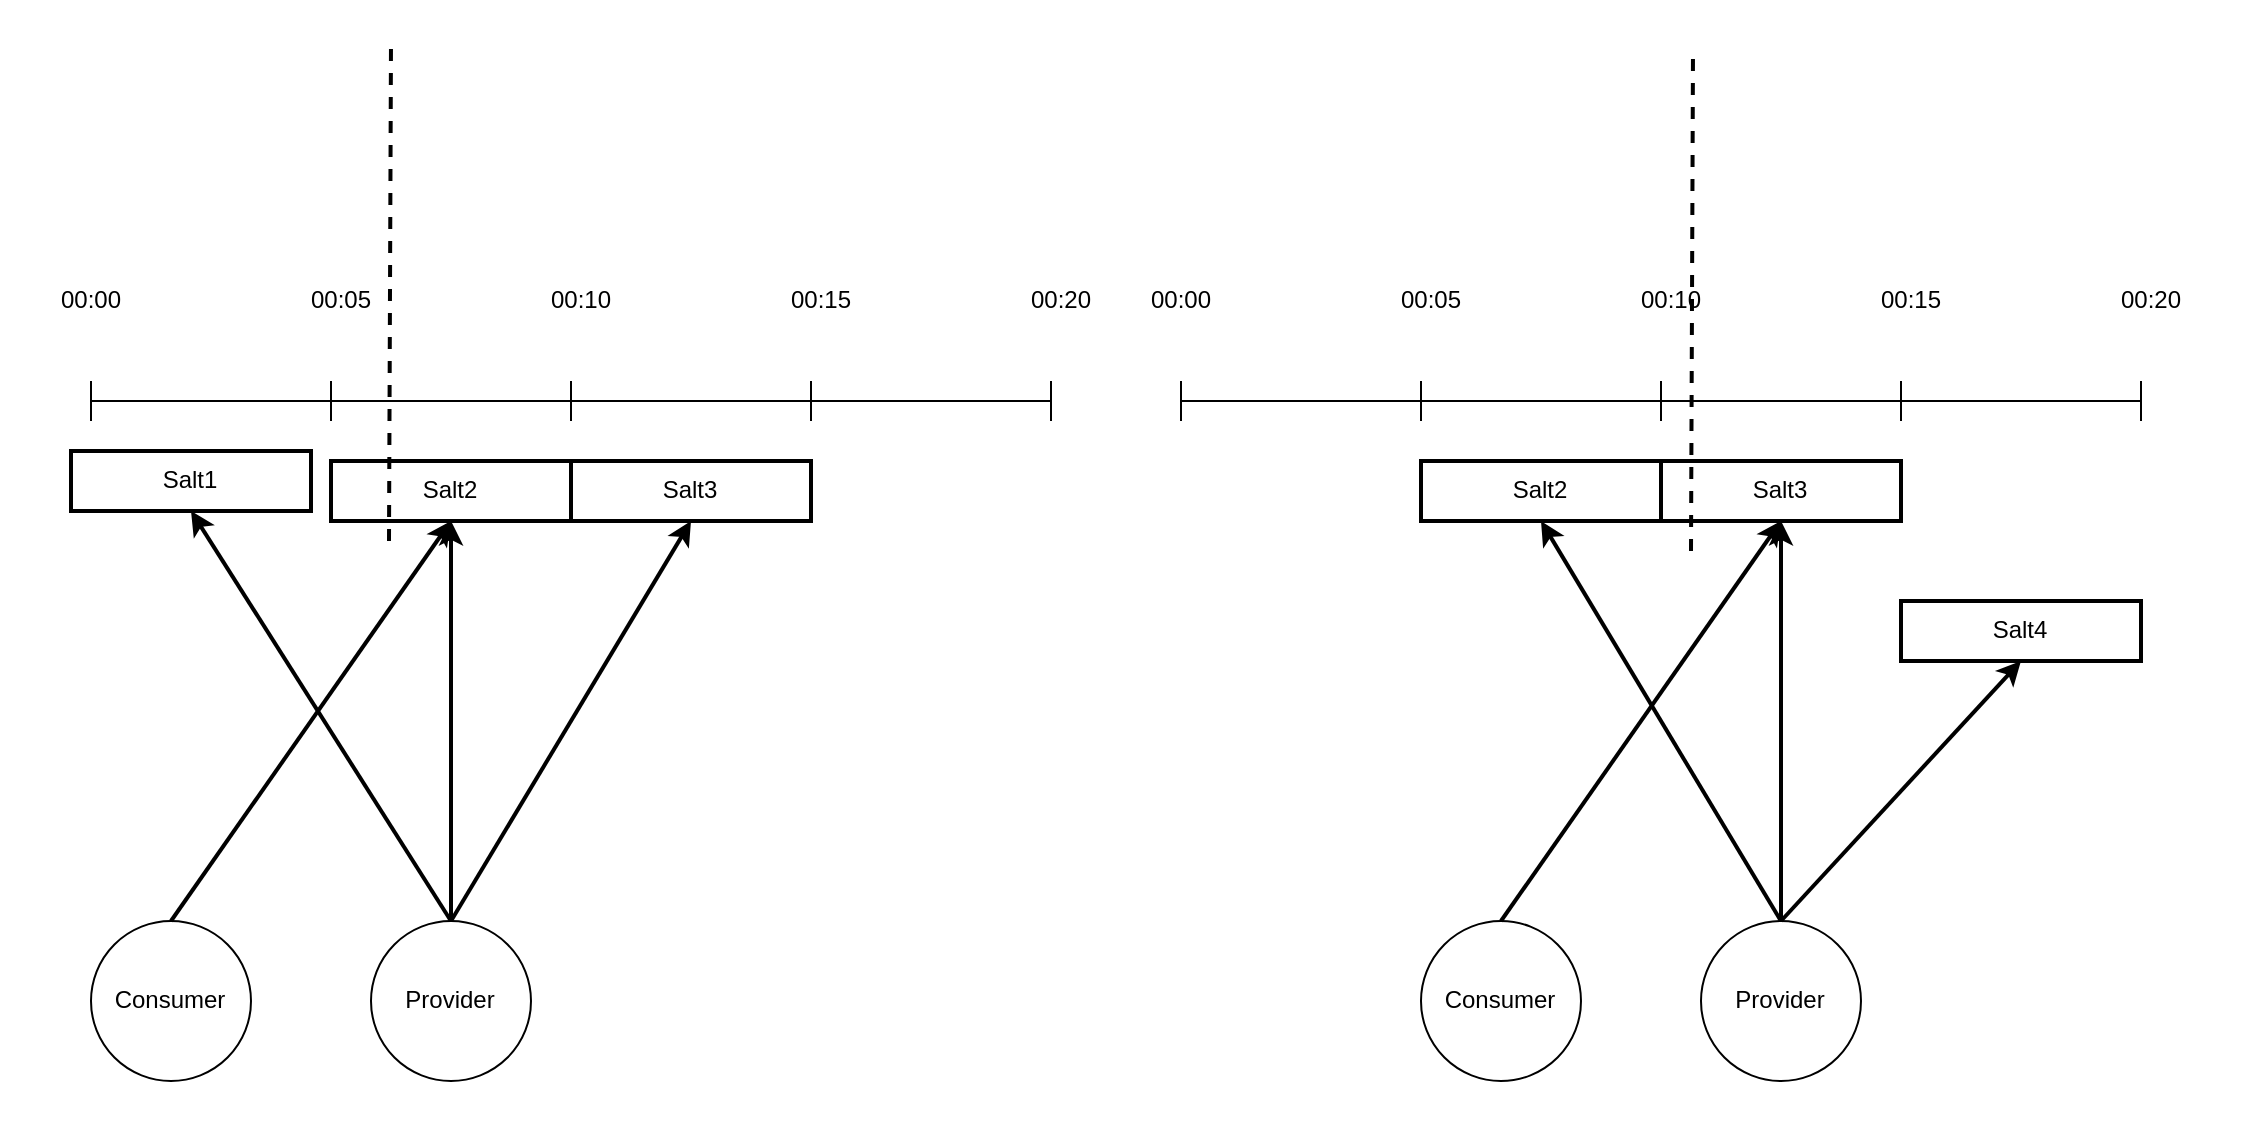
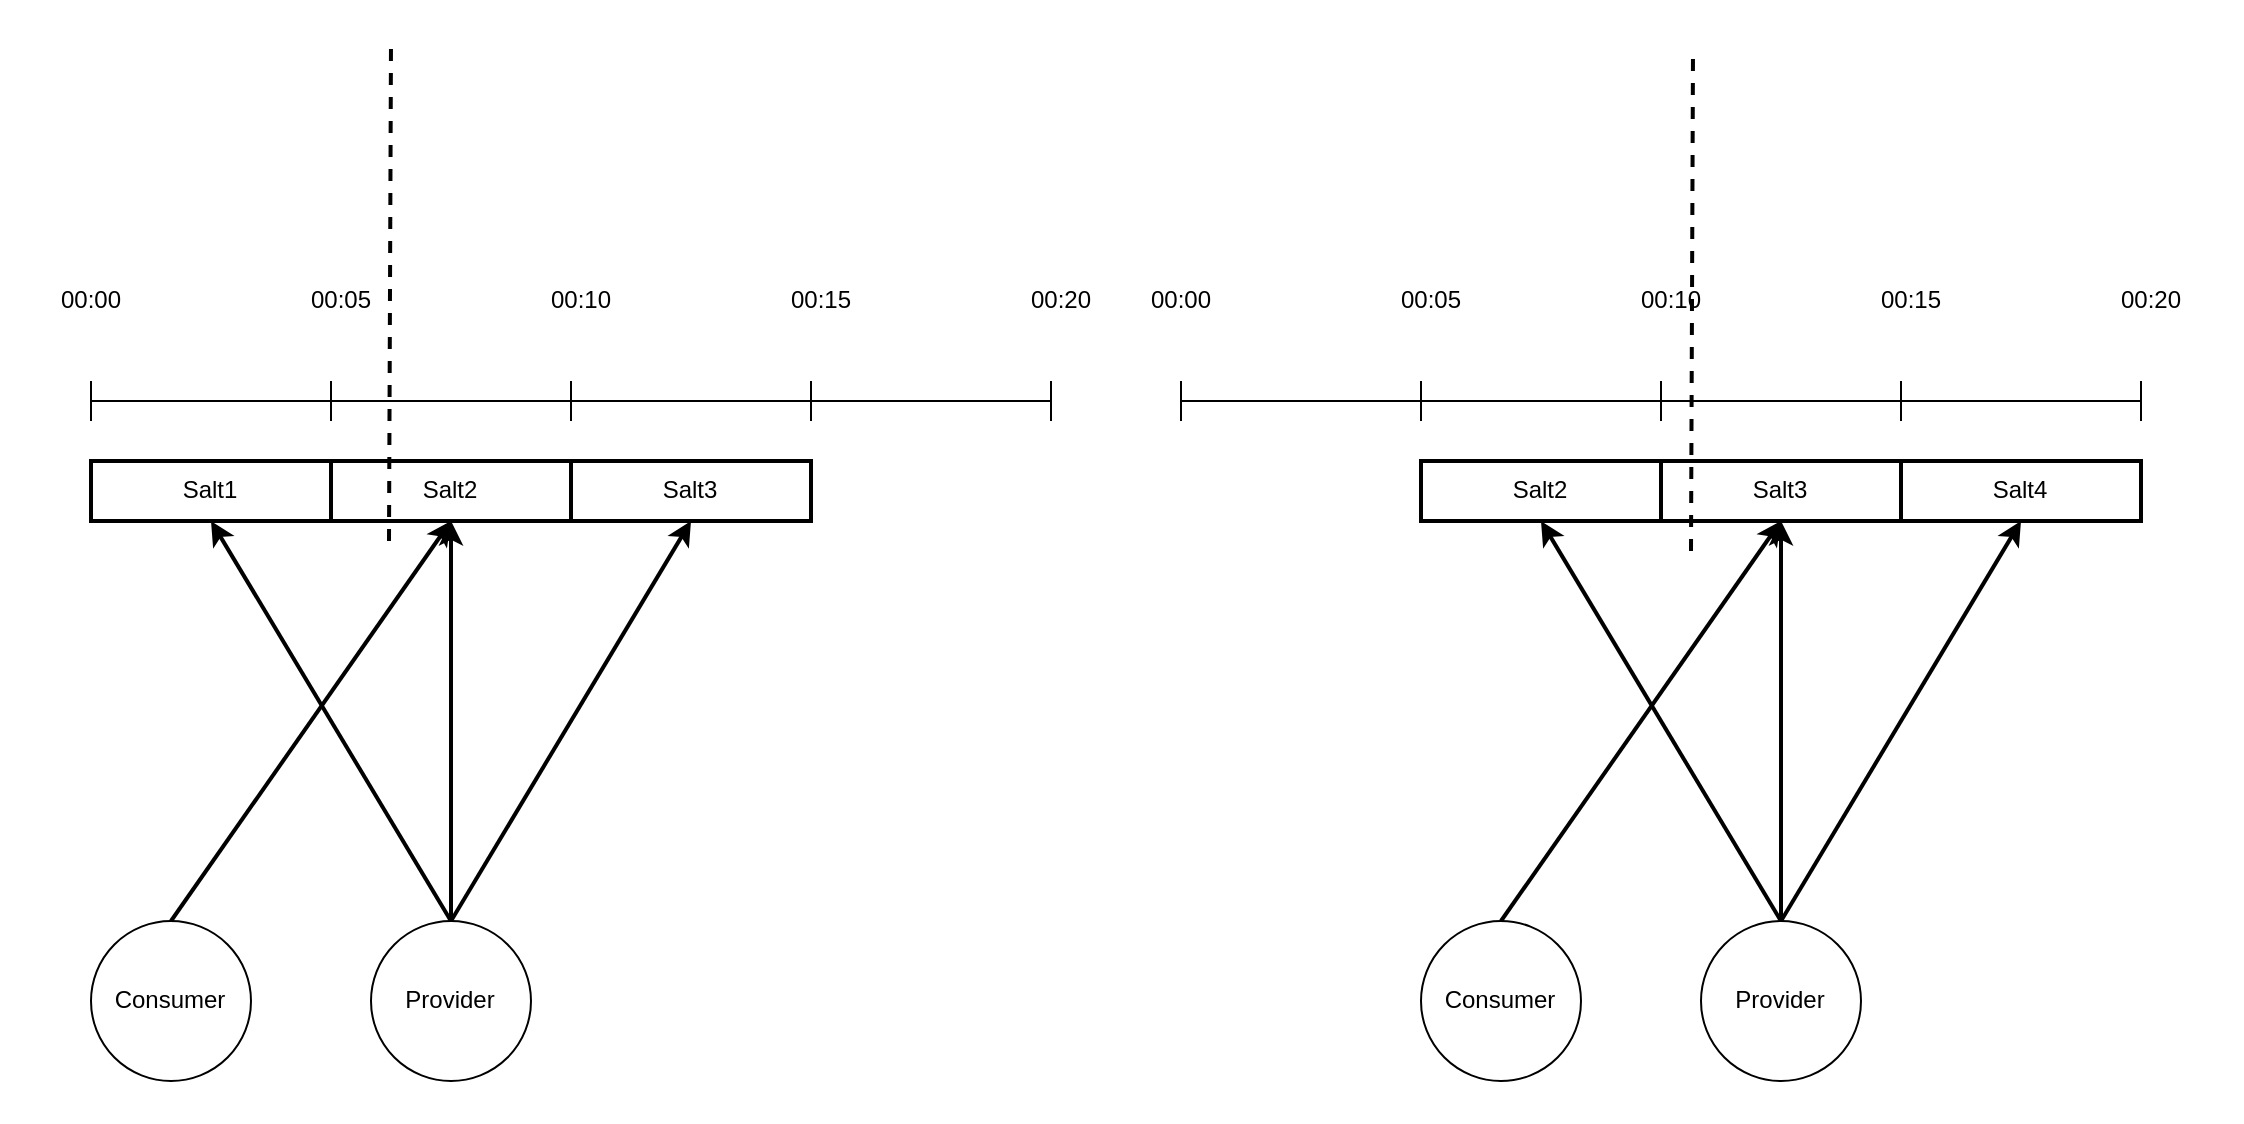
- <mxCell id="6" value="Salt1" style="rounded=0;whiteSpace=wrap;html=1;strokeWidth=2;" vertex="1" parent="1"><mxGeometry x="35" y="225" width="120" height="30" as="geometry" /></mxCell>
+ <mxCell id="6" value="Salt1" style="rounded=0;whiteSpace=wrap;html=1;strokeWidth=2;" vertex="1" parent="1"><mxGeometry x="45" y="230" width="120" height="30" as="geometry" /></mxCell>
- <mxCell id="27" value="&lt;span&gt;Salt4&lt;/span&gt;" style="rounded=0;whiteSpace=wrap;html=1;strokeWidth=2;" vertex="1" parent="1"><mxGeometry x="950" y="300" width="120" height="30" as="geometry" /></mxCell>
+ <mxCell id="27" value="&lt;span&gt;Salt4&lt;/span&gt;" style="rounded=0;whiteSpace=wrap;html=1;strokeWidth=2;" vertex="1" parent="1"><mxGeometry x="950" y="230" width="120" height="30" as="geometry" /></mxCell>
